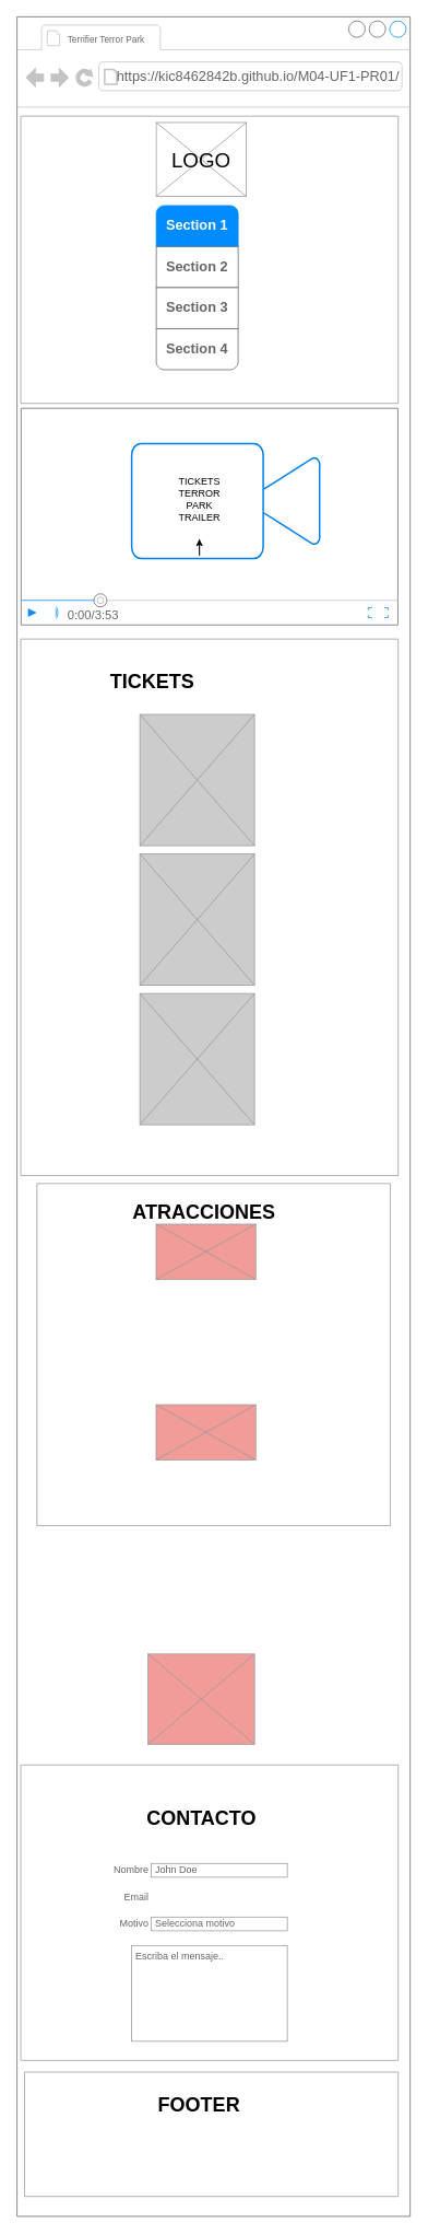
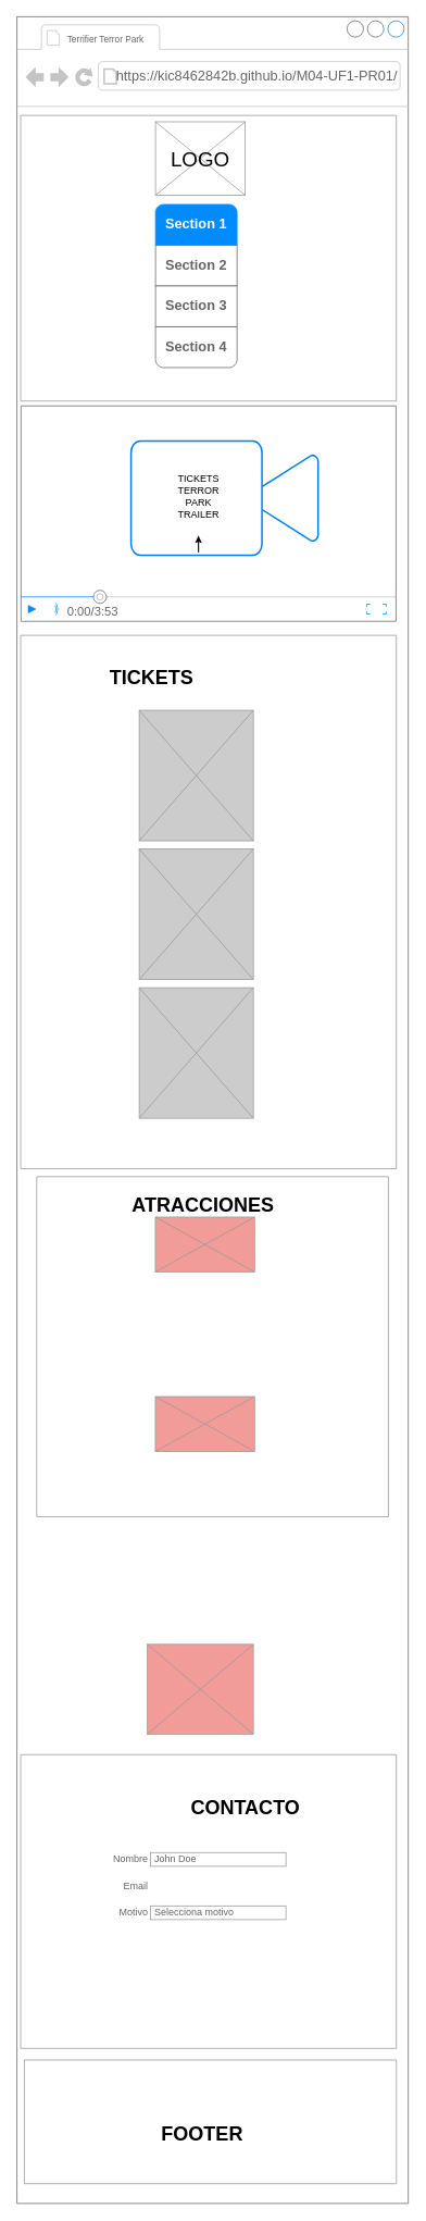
- <mxCell id="33" value="CONTACTO" style="text;strokeColor=none;fillColor=none;html=1;fontSize=24;fontStyle=1;verticalAlign=middle;align=center;" parent="2" vertex="1"><mxGeometry x="90" y="2170" width="270" height="50" as="geometry" /></mxCell>
+ <mxCell id="33" value="CONTACTO" style="text;strokeColor=none;fillColor=none;html=1;fontSize=24;fontStyle=1;verticalAlign=middle;align=center;" parent="2" vertex="1"><mxGeometry x="145" y="2170" width="270" height="50" as="geometry" /></mxCell>
- <mxCell id="42" value="Escriba el mensaje.." style="strokeWidth=1;shadow=0;dashed=0;align=center;html=1;shape=mxgraph.mockup.forms.rrect;fillColor=#ffffff;rSize=0;fontColor=#666666;align=left;spacingLeft=3;strokeColor=#999999;verticalAlign=top;whiteSpace=wrap;" parent="36" vertex="1"><mxGeometry y="100.003" width="190.0" height="116.667" as="geometry" /></mxCell>
- <mxCell id="59" value="FOOTER" style="text;strokeColor=none;fillColor=none;html=1;fontSize=24;fontStyle=1;verticalAlign=middle;align=center;" parent="54" vertex="1"><mxGeometry x="115.389" y="20" width="203.226" height="50" as="geometry" /></mxCell>
+ <mxCell id="59" value="FOOTER" style="text;strokeColor=none;fillColor=none;html=1;fontSize=24;fontStyle=1;verticalAlign=middle;align=center;" parent="54" vertex="1"><mxGeometry x="120.389" y="70" width="203.226" height="50" as="geometry" /></mxCell>
